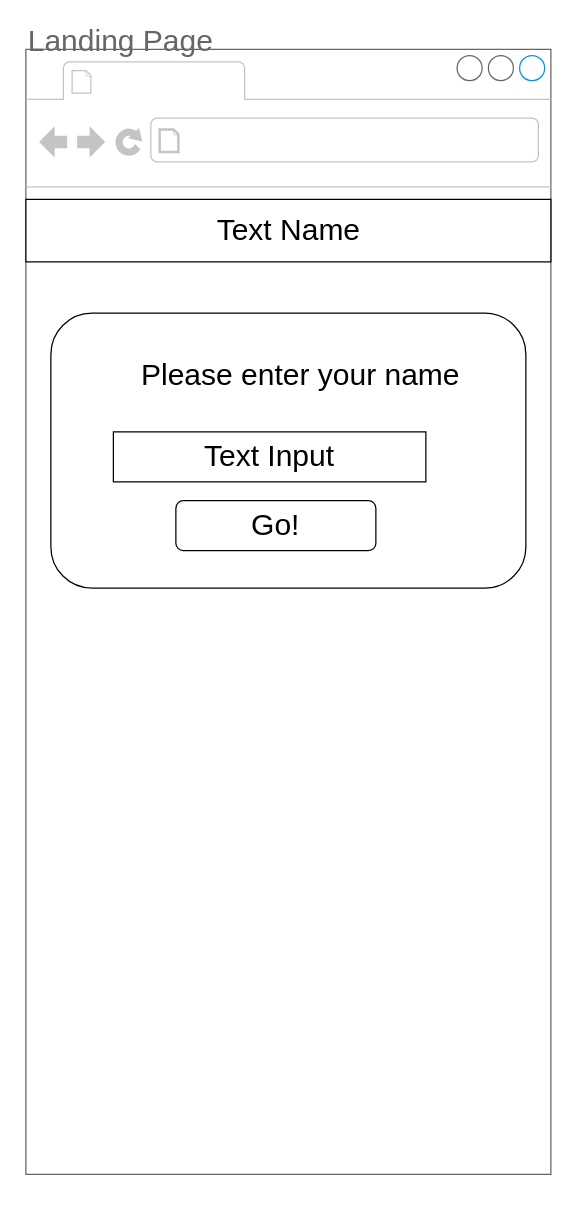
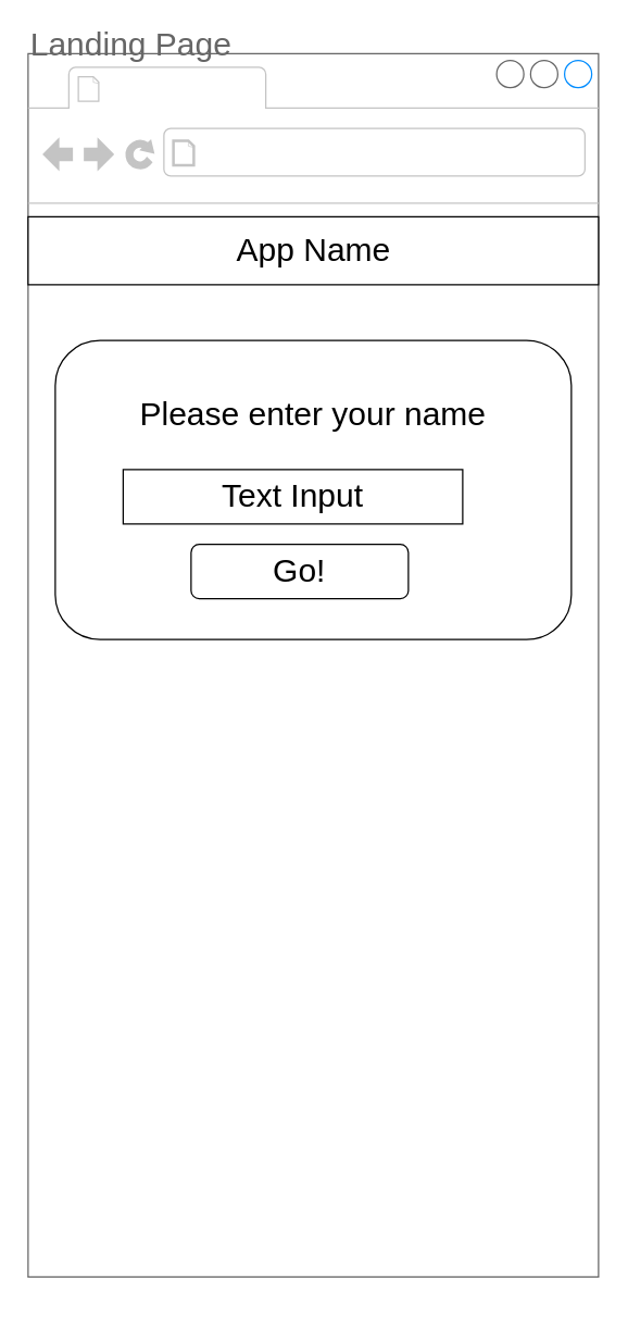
- <mxCell id="6" value="Text Name" style="text;html=1;strokeColor=none;fillColor=none;align=center;verticalAlign=middle;whiteSpace=wrap;rounded=0;fontSize=24;" vertex="1" parent="2"><mxGeometry x="127.5" y="149" width="165" height="30" as="geometry" /></mxCell>
+ <mxCell id="6" value="App Name" style="text;html=1;strokeColor=none;fillColor=none;align=center;verticalAlign=middle;whiteSpace=wrap;rounded=0;fontSize=24;" vertex="1" parent="2"><mxGeometry x="127.5" y="149" width="165" height="30" as="geometry" /></mxCell>
- <mxCell id="8" value="Please enter your name" style="text;html=1;strokeColor=none;fillColor=none;align=center;verticalAlign=middle;whiteSpace=wrap;rounded=0;fontSize=24;" vertex="1" parent="2"><mxGeometry x="60" y="255" width="320" height="50" as="geometry" /></mxCell>
+ <mxCell id="8" value="Please enter your name" style="text;html=1;strokeColor=none;fillColor=none;align=center;verticalAlign=middle;whiteSpace=wrap;rounded=0;fontSize=24;" vertex="1" parent="2"><mxGeometry x="50" y="260" width="320" height="50" as="geometry" /></mxCell>
